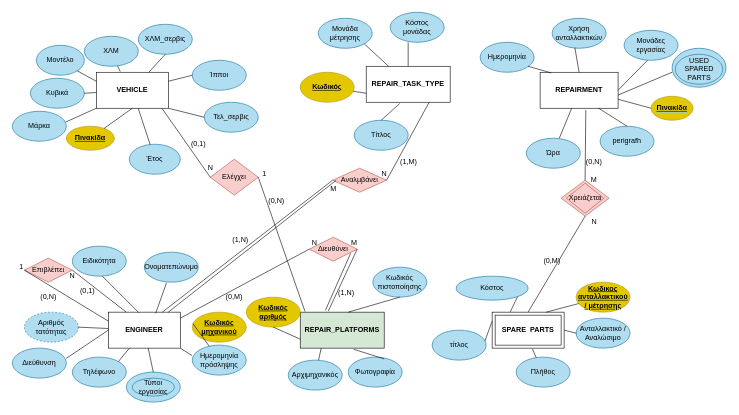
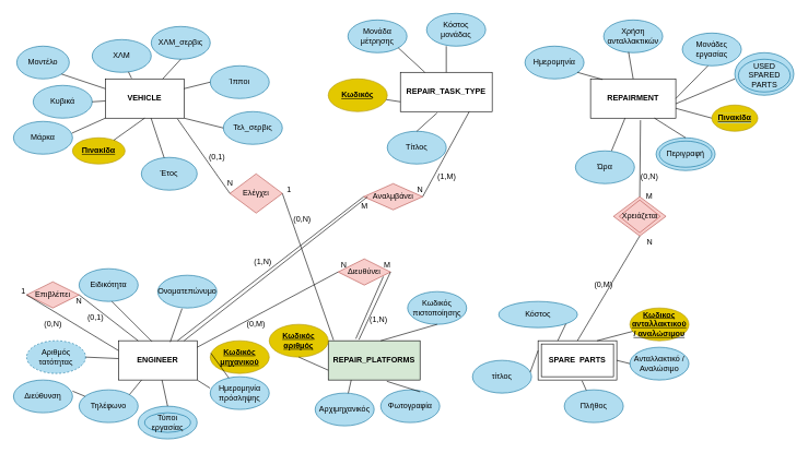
- <mxCell id="10" value="Μοντέλο" style="ellipse;whiteSpace=wrap;html=1;fillColor=#b1ddf0;strokeColor=#10739e;" parent="1" vertex="1"><mxGeometry x="60" y="75" width="80" height="50" as="geometry" /></mxCell>
+ <mxCell id="10" value="Μοντέλο" style="ellipse;whiteSpace=wrap;html=1;fillColor=#b1ddf0;strokeColor=#10739e;" parent="1" vertex="1"><mxGeometry x="25" y="70" width="80" height="50" as="geometry" /></mxCell>
+ <mxCell id="79" value="Περιγραφή" style="ellipse;whiteSpace=wrap;html=1;fillColor=#b1ddf0;strokeColor=#10739e;" parent="1" vertex="1"><mxGeometry x="1005" y="215" width="80" height="40" as="geometry" /></mxCell>
- <mxCell id="69" value="&lt;b&gt;&lt;u&gt;Κωδικος ανταλλακτικού / μέτρησης&lt;/u&gt;&lt;/b&gt;" style="ellipse;whiteSpace=wrap;html=1;fillColor=#e3c800;fontColor=#000000;strokeColor=#B09500;" parent="1" vertex="1"><mxGeometry x="960" y="470" width="90" height="50" as="geometry" /></mxCell>
+ <mxCell id="69" value="&lt;b&gt;&lt;u&gt;Κωδικος ανταλλακτικού / αναλώσιμου&lt;/u&gt;&lt;/b&gt;" style="ellipse;whiteSpace=wrap;html=1;fillColor=#e3c800;fontColor=#000000;strokeColor=#B09500;" parent="1" vertex="1"><mxGeometry x="960" y="470" width="90" height="50" as="geometry" /></mxCell>
- <mxCell id="54" value="" style="endArrow=none;html=1;rounded=0;fontSize=12;exitX=1;exitY=0.34;exitDx=0;exitDy=0;exitPerimeter=0;entryX=0;entryY=0.5;entryDx=0;entryDy=0;" parent="1" source="49" target="5" edge="1"><mxGeometry width="50" height="50" relative="1" as="geometry"><mxPoint x="530" y="460" as="sourcePoint" /><mxPoint x="580" y="410" as="targetPoint" /></mxGeometry></mxCell>
+ <mxCell id="54" value="" style="endArrow=none;html=1;rounded=0;fontSize=12;exitX=1;exitY=0.34;exitDx=0;exitDy=0;exitPerimeter=0;" parent="1" source="49" target="50" edge="1"><mxGeometry width="50" height="50" relative="1" as="geometry"><mxPoint x="530" y="460" as="sourcePoint" /><mxPoint x="580" y="410" as="targetPoint" /></mxGeometry></mxCell>
